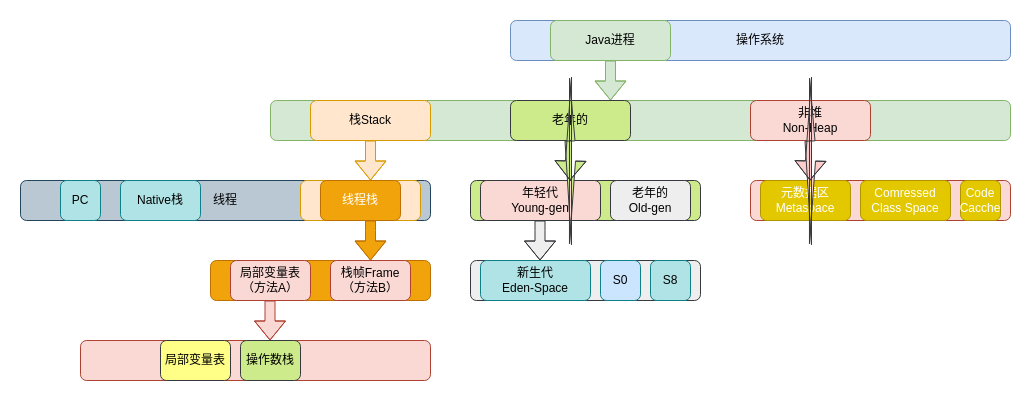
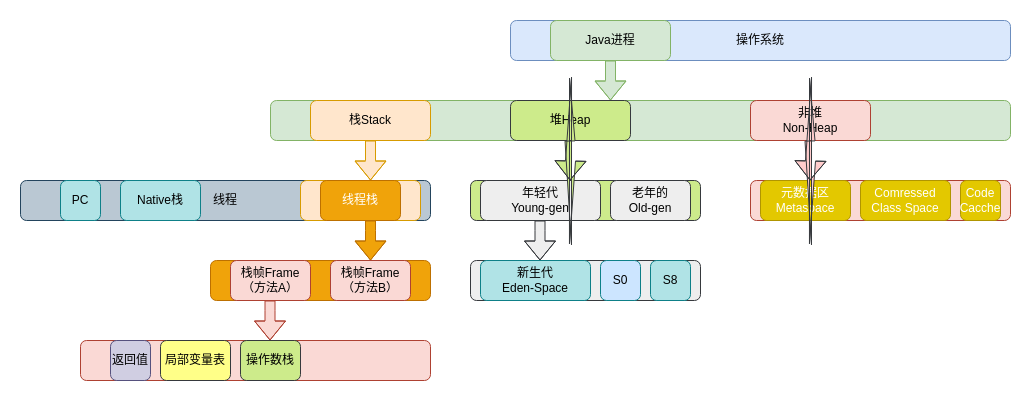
- <mxCell id="22" value="老年的" style="rounded=1;whiteSpace=wrap;html=1;fillColor=#cdeb8b;strokeColor=#36393d;" parent="1" vertex="1"><mxGeometry x="510" y="100" width="120" height="40" as="geometry" /></mxCell>
+ <mxCell id="22" value="堆Heap" style="rounded=1;whiteSpace=wrap;html=1;fillColor=#cdeb8b;strokeColor=#36393d;" parent="1" vertex="1"><mxGeometry x="510" y="100" width="120" height="40" as="geometry" /></mxCell>
- <mxCell id="24" value="年轻代&lt;br&gt;Young-gen" style="rounded=1;whiteSpace=wrap;html=1;fillColor=#fad9d5;strokeColor=#36393d;" parent="1" vertex="1"><mxGeometry x="480" y="180" width="120" height="40" as="geometry" /></mxCell>
+ <mxCell id="24" value="年轻代&lt;br&gt;Young-gen" style="rounded=1;whiteSpace=wrap;html=1;fillColor=#eeeeee;strokeColor=#36393d;" parent="1" vertex="1"><mxGeometry x="480" y="180" width="120" height="40" as="geometry" /></mxCell>
- <mxCell id="13" value="局部变量表&lt;br&gt;（方法A）" style="rounded=1;whiteSpace=wrap;html=1;fillColor=#fad9d5;strokeColor=#ae4132;" parent="1" vertex="1"><mxGeometry x="230" y="260" width="80" height="40" as="geometry" /></mxCell>
+ <mxCell id="13" value="栈帧Frame&lt;br&gt;（方法A）" style="rounded=1;whiteSpace=wrap;html=1;fillColor=#fad9d5;strokeColor=#ae4132;" parent="1" vertex="1"><mxGeometry x="230" y="260" width="80" height="40" as="geometry" /></mxCell>
+ <mxCell id="19" value="返回值" style="rounded=1;whiteSpace=wrap;html=1;fillColor=#d0cee2;strokeColor=#56517e;" parent="1" vertex="1"><mxGeometry x="110" y="340" width="40" height="40" as="geometry" /></mxCell>
